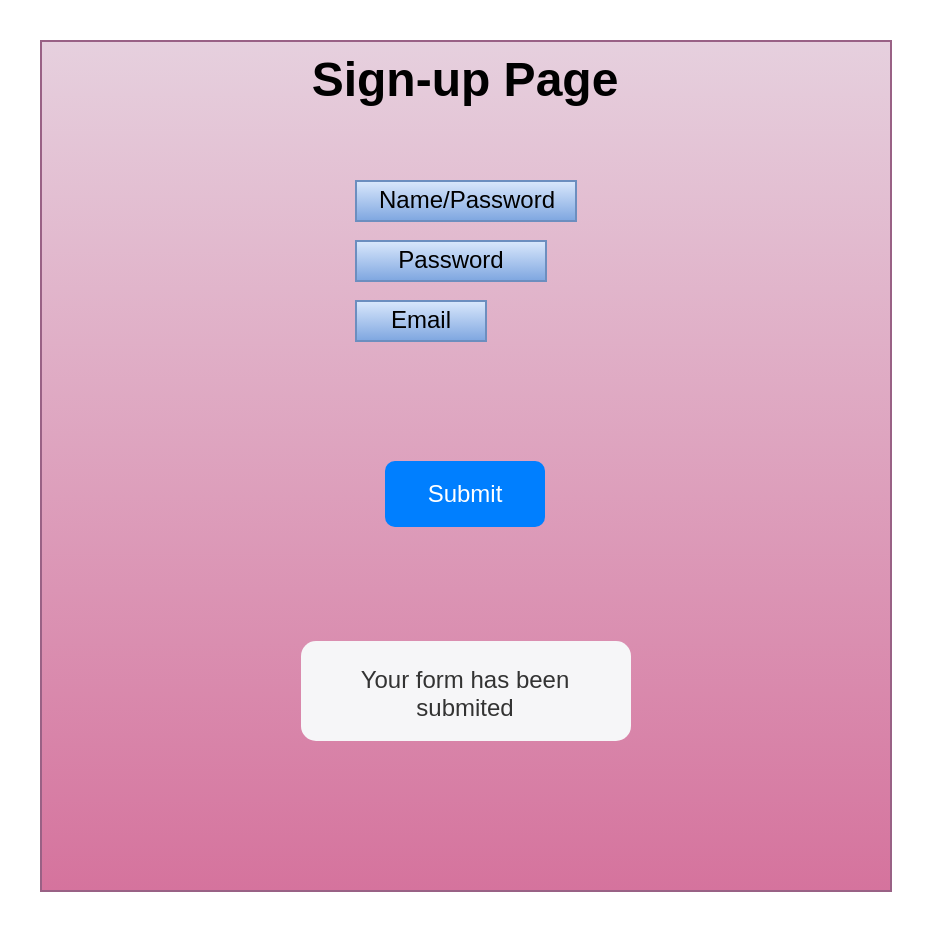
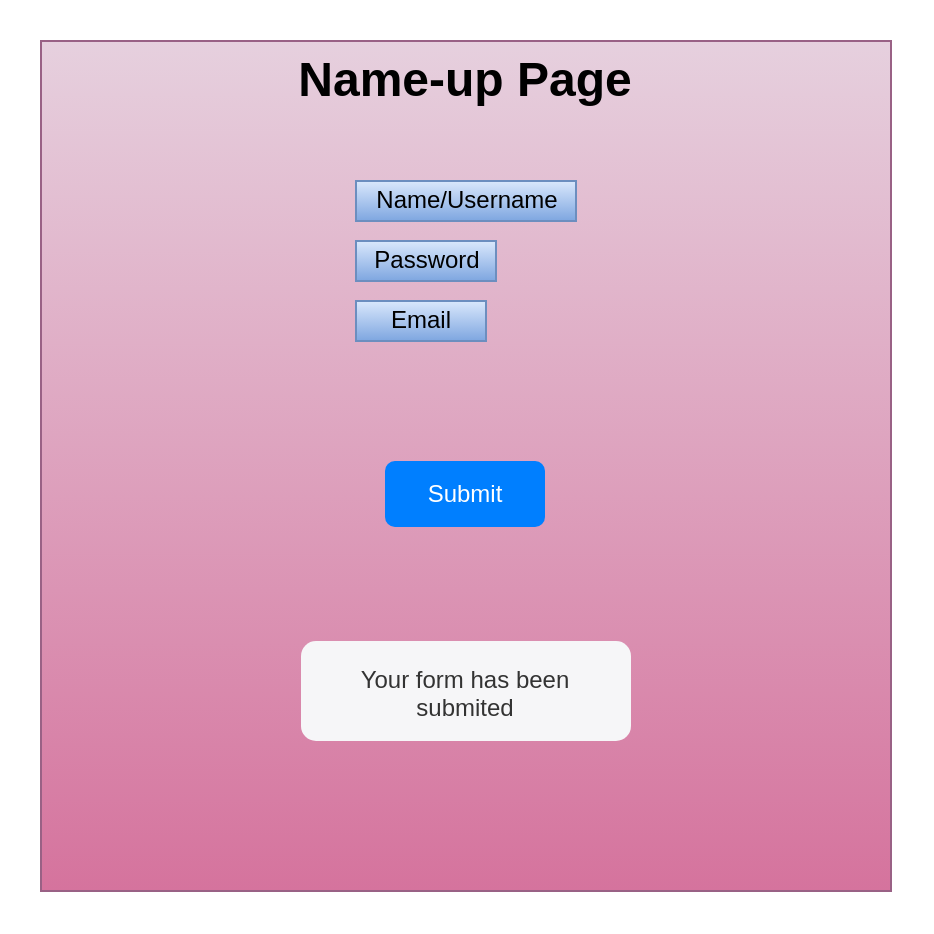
- <mxCell id="6" value="&lt;font style=&quot;font-size: 24px&quot;&gt;&lt;b&gt;Sign-up Page&lt;/b&gt;&lt;/font&gt;" style="text;html=1;strokeColor=none;fillColor=none;align=center;verticalAlign=middle;whiteSpace=wrap;rounded=0;" parent="1" vertex="1"><mxGeometry x="140.25" y="30" width="184.5" height="20" as="geometry" /></mxCell>
+ <mxCell id="6" value="&lt;font style=&quot;font-size: 24px&quot;&gt;&lt;b&gt;Name-up Page&lt;/b&gt;&lt;/font&gt;" style="text;html=1;strokeColor=none;fillColor=none;align=center;verticalAlign=middle;whiteSpace=wrap;rounded=0;" parent="1" vertex="1"><mxGeometry x="140.25" y="30" width="184.5" height="20" as="geometry" /></mxCell>
- <mxCell id="3" value="Name/Password" style="text;html=1;align=center;verticalAlign=middle;resizable=0;points=[];autosize=1;fillColor=#dae8fc;gradientColor=#7ea6e0;strokeColor=#6c8ebf;" parent="1" vertex="1"><mxGeometry x="177.5" y="90" width="110" height="20" as="geometry" /></mxCell>
+ <mxCell id="3" value="Name/Username" style="text;html=1;align=center;verticalAlign=middle;resizable=0;points=[];autosize=1;fillColor=#dae8fc;gradientColor=#7ea6e0;strokeColor=#6c8ebf;" parent="1" vertex="1"><mxGeometry x="177.5" y="90" width="110" height="20" as="geometry" /></mxCell>
- <mxCell id="4" value="Password" style="text;html=1;align=center;verticalAlign=middle;resizable=0;points=[];autosize=1;fillColor=#dae8fc;gradientColor=#7ea6e0;strokeColor=#6c8ebf;" parent="1" vertex="1"><mxGeometry x="177.5" y="120" width="95" height="20" as="geometry" /></mxCell>
+ <mxCell id="4" value="Password" style="text;html=1;align=center;verticalAlign=middle;resizable=0;points=[];autosize=1;fillColor=#dae8fc;gradientColor=#7ea6e0;strokeColor=#6c8ebf;" parent="1" vertex="1"><mxGeometry x="177.5" y="120" width="70" height="20" as="geometry" /></mxCell>
